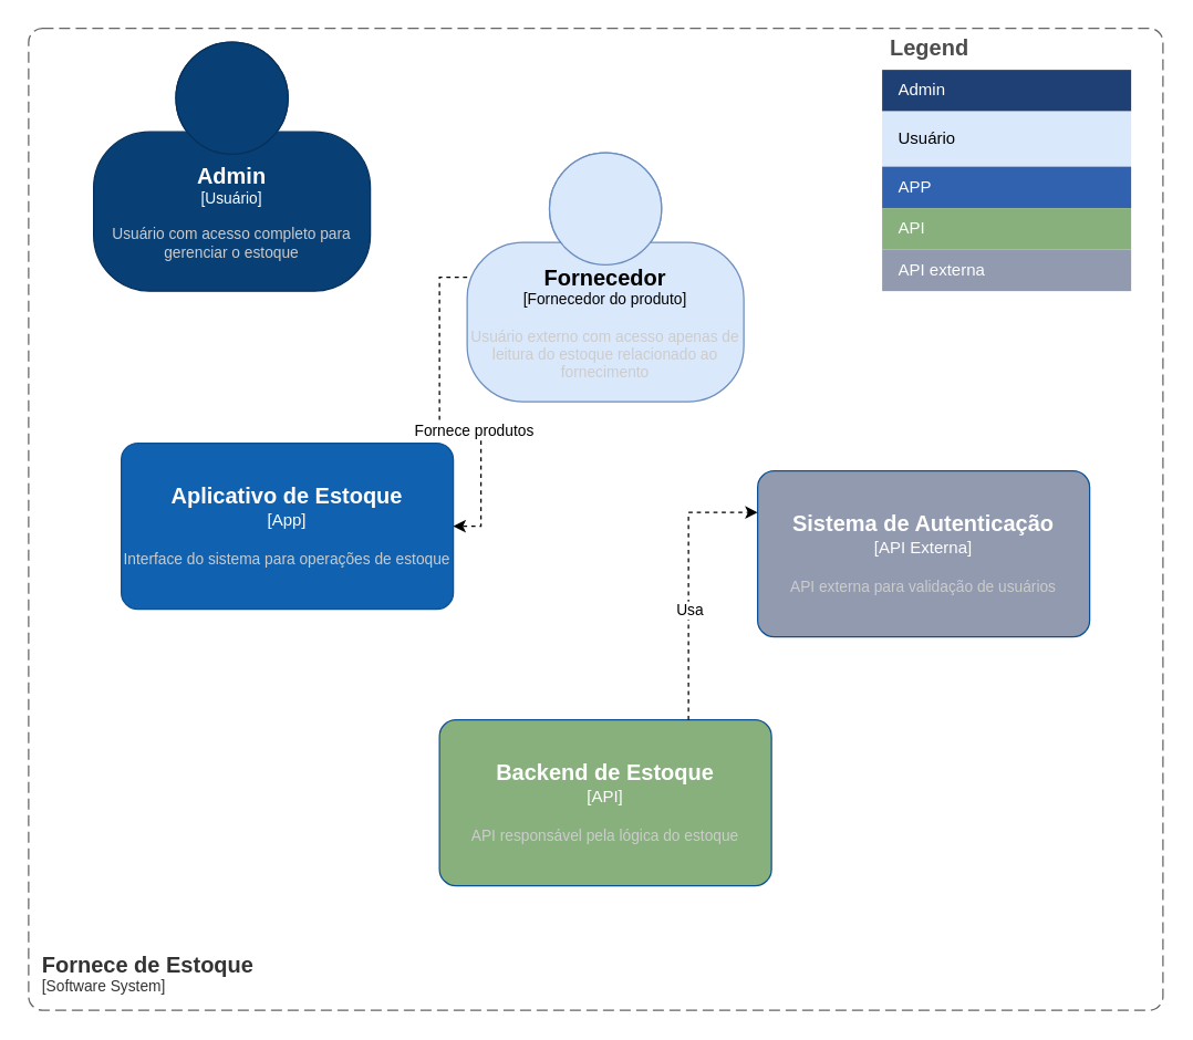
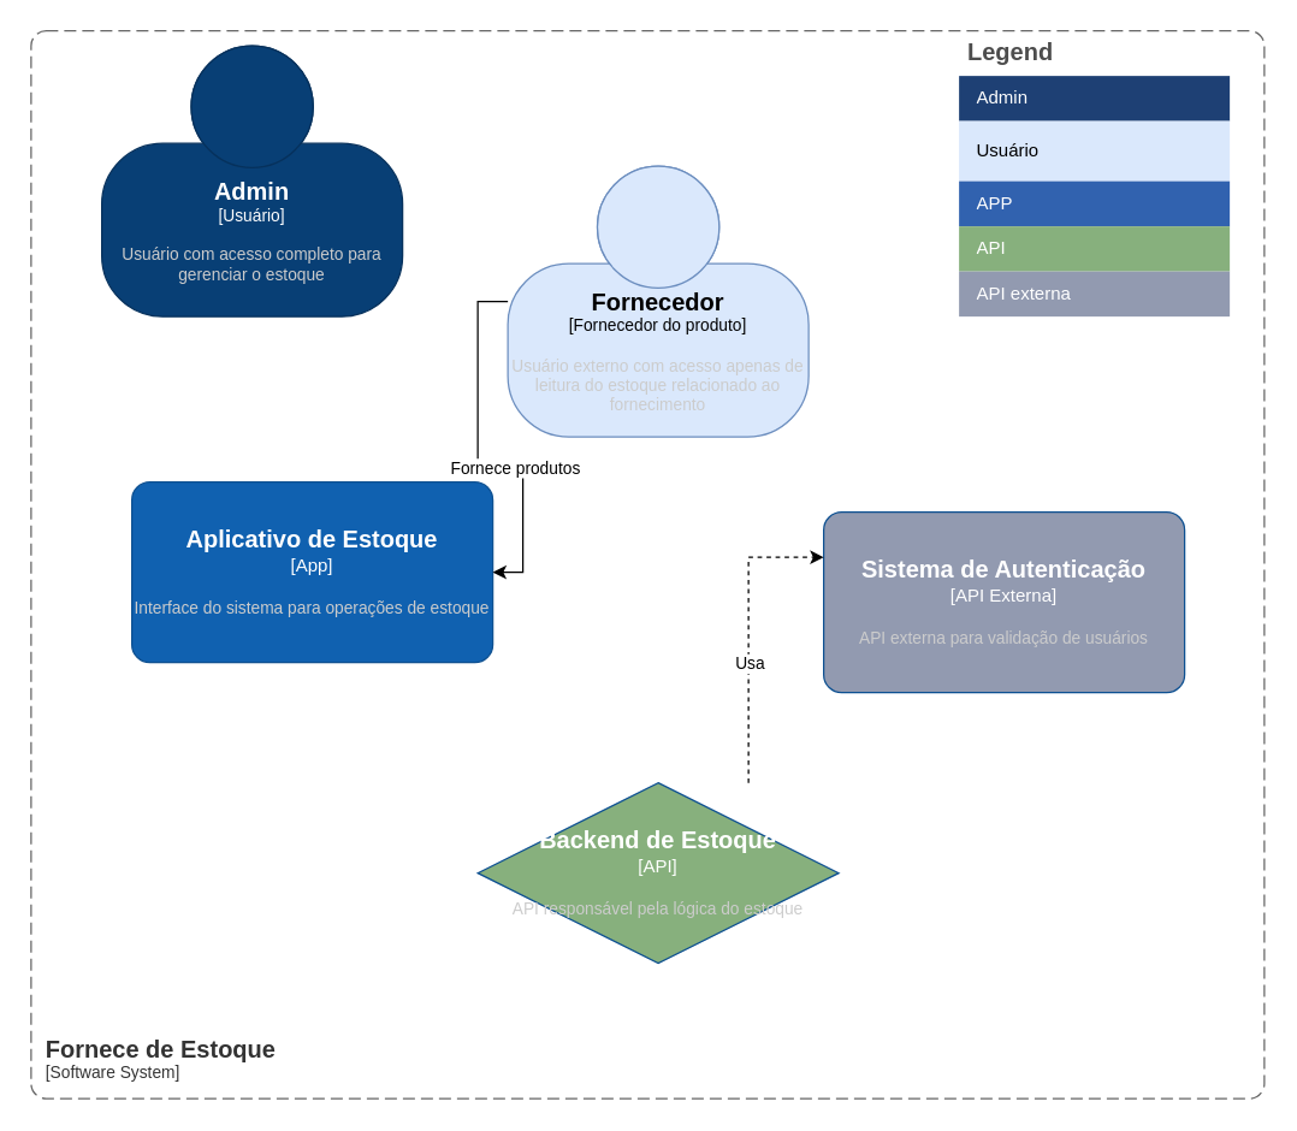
- <mxCell id="21" style="edgeStyle=orthogonalEdgeStyle;rounded=0;orthogonalLoop=1;jettySize=auto;html=1;entryX=1;entryY=0.5;entryDx=0;entryDy=0;entryPerimeter=0;dashed=1;" edge="1" parent="1" source="20" target="14"><mxGeometry relative="1" as="geometry" /></mxCell>
+ <mxCell id="21" style="edgeStyle=orthogonalEdgeStyle;rounded=0;orthogonalLoop=1;jettySize=auto;html=1;entryX=1;entryY=0.5;entryDx=0;entryDy=0;entryPerimeter=0;dashed=0;" edge="1" parent="1" source="20" target="14"><mxGeometry relative="1" as="geometry" /></mxCell>
- <mxCell id="15" value="&lt;font style=&quot;font-size: 16px&quot;&gt;&lt;b&gt;Backend de Estoque&lt;/b&gt;&lt;/font&gt;&lt;div&gt;[API]&lt;/div&gt;&lt;br&gt;&lt;div&gt;&lt;font style=&quot;font-size: 11px&quot;&gt;&lt;font color=&quot;#cccccc&quot;&gt;API responsável pela lógica do estoque&#10;&lt;/font&gt;&lt;/div&gt;" style="rounded=1;whiteSpace=wrap;html=1;labelBackgroundColor=none;fillColor=#87B07D;fontColor=#ffffff;align=center;arcSize=10;strokeColor=#0D5091;metaEdit=1;resizable=0;points=[[0.25,0,0],[0.5,0,0],[0.75,0,0],[1,0.25,0],[1,0.5,0],[1,0.75,0],[0.75,1,0],[0.5,1,0],[0.25,1,0],[0,0.75,0],[0,0.5,0],[0,0.25,0]];" vertex="1" parent="1"><mxGeometry x="317" y="520" width="240" height="120" as="geometry" /></mxCell>
+ <mxCell id="15" value="&lt;font style=&quot;font-size: 16px&quot;&gt;&lt;b&gt;Backend de Estoque&lt;/b&gt;&lt;/font&gt;&lt;div&gt;[API]&lt;/div&gt;&lt;br&gt;&lt;div&gt;&lt;font style=&quot;font-size: 11px&quot;&gt;&lt;font color=&quot;#cccccc&quot;&gt;API responsável pela lógica do estoque&#10;&lt;/font&gt;&lt;/div&gt;" style="rhombus;whiteSpace=wrap;html=1;labelBackgroundColor=none;fillColor=#87B07D;fontColor=#ffffff;align=center;arcSize=10;strokeColor=#0D5091;metaEdit=1;resizable=0;points=[[0.25,0,0],[0.5,0,0],[0.75,0,0],[1,0.25,0],[1,0.5,0],[1,0.75,0],[0.75,1,0],[0.5,1,0],[0.25,1,0],[0,0.75,0],[0,0.5,0],[0,0.25,0]];" vertex="1" parent="1"><mxGeometry x="317" y="520" width="240" height="120" as="geometry" /></mxCell>
